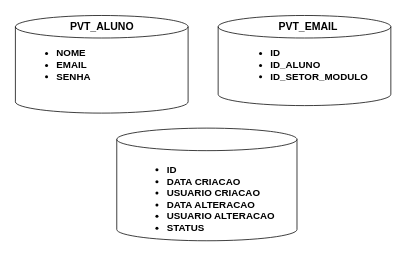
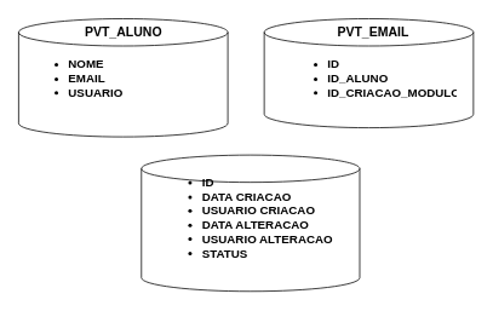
- <mxCell id="4" value="&lt;h1 style=&quot;font-size: 13px&quot;&gt;&lt;ul&gt;&lt;li&gt;NOME&lt;/li&gt;&lt;li&gt;EMAIL&lt;/li&gt;&lt;li&gt;SENHA&lt;/li&gt;&lt;/ul&gt;&lt;/h1&gt;" style="text;html=1;strokeColor=none;fillColor=none;spacing=5;spacingTop=-20;whiteSpace=wrap;overflow=hidden;rounded=0;strokeWidth=1;" parent="1" vertex="1"><mxGeometry x="30" y="60" width="210" height="70" as="geometry" /></mxCell>
+ <mxCell id="4" value="&lt;h1 style=&quot;font-size: 13px&quot;&gt;&lt;ul&gt;&lt;li&gt;NOME&lt;/li&gt;&lt;li&gt;EMAIL&lt;/li&gt;&lt;li&gt;USUARIO&lt;/li&gt;&lt;/ul&gt;&lt;/h1&gt;" style="text;html=1;strokeColor=none;fillColor=none;spacing=5;spacingTop=-20;whiteSpace=wrap;overflow=hidden;rounded=0;strokeWidth=1;" parent="1" vertex="1"><mxGeometry x="30" y="60" width="210" height="70" as="geometry" /></mxCell>
- <mxCell id="7" value="&lt;h1 style=&quot;font-size: 13px&quot;&gt;&lt;ul&gt;&lt;li&gt;ID&lt;/li&gt;&lt;li&gt;ID_ALUNO&lt;/li&gt;&lt;li&gt;ID_SETOR_MODULO&lt;/li&gt;&lt;/ul&gt;&lt;/h1&gt;" style="text;html=1;strokeColor=none;fillColor=none;spacing=5;spacingTop=-20;whiteSpace=wrap;overflow=hidden;rounded=0;fontSize=12;strokeWidth=1;" parent="1" vertex="1"><mxGeometry x="315" y="60" width="190" height="60" as="geometry" /></mxCell>
+ <mxCell id="7" value="&lt;h1 style=&quot;font-size: 13px&quot;&gt;&lt;ul&gt;&lt;li&gt;ID&lt;/li&gt;&lt;li&gt;ID_ALUNO&lt;/li&gt;&lt;li&gt;ID_CRIACAO_MODULO&lt;/li&gt;&lt;/ul&gt;&lt;/h1&gt;" style="text;html=1;strokeColor=none;fillColor=none;spacing=5;spacingTop=-20;whiteSpace=wrap;overflow=hidden;rounded=0;fontSize=12;strokeWidth=1;" parent="1" vertex="1"><mxGeometry x="315" y="60" width="190" height="60" as="geometry" /></mxCell>
- <mxCell id="9" value="&lt;h1&gt;&lt;ul&gt;&lt;li style=&quot;font-size: 13px&quot;&gt;ID&lt;/li&gt;&lt;li style=&quot;font-size: 13px&quot;&gt;DATA CRIACAO&lt;/li&gt;&lt;li style=&quot;font-size: 13px&quot;&gt;USUARIO CRIACAO&lt;/li&gt;&lt;li style=&quot;font-size: 13px&quot;&gt;DATA ALTERACAO&lt;/li&gt;&lt;li style=&quot;font-size: 13px&quot;&gt;USUARIO ALTERACAO&lt;/li&gt;&lt;li style=&quot;font-size: 13px&quot;&gt;STATUS&lt;/li&gt;&lt;/ul&gt;&lt;/h1&gt;" style="text;html=1;strokeColor=none;fillColor=none;spacing=5;spacingTop=-20;whiteSpace=wrap;overflow=hidden;rounded=0;fontSize=14;strokeWidth=1;" parent="1" vertex="1"><mxGeometry x="177" y="200" width="196" height="120" as="geometry" /></mxCell>
+ <mxCell id="9" value="&lt;h1&gt;&lt;ul&gt;&lt;li style=&quot;font-size: 13px&quot;&gt;ID&lt;/li&gt;&lt;li style=&quot;font-size: 13px&quot;&gt;DATA CRIACAO&lt;/li&gt;&lt;li style=&quot;font-size: 13px&quot;&gt;USUARIO CRIACAO&lt;/li&gt;&lt;li style=&quot;font-size: 13px&quot;&gt;DATA ALTERACAO&lt;/li&gt;&lt;li style=&quot;font-size: 13px&quot;&gt;USUARIO ALTERACAO&lt;/li&gt;&lt;li style=&quot;font-size: 13px&quot;&gt;STATUS&lt;/li&gt;&lt;/ul&gt;&lt;/h1&gt;" style="text;html=1;strokeColor=none;fillColor=none;spacing=5;spacingTop=-20;whiteSpace=wrap;overflow=hidden;rounded=0;fontSize=14;strokeWidth=1;" parent="1" vertex="1"><mxGeometry x="177" y="175" width="196" height="120" as="geometry" /></mxCell>
